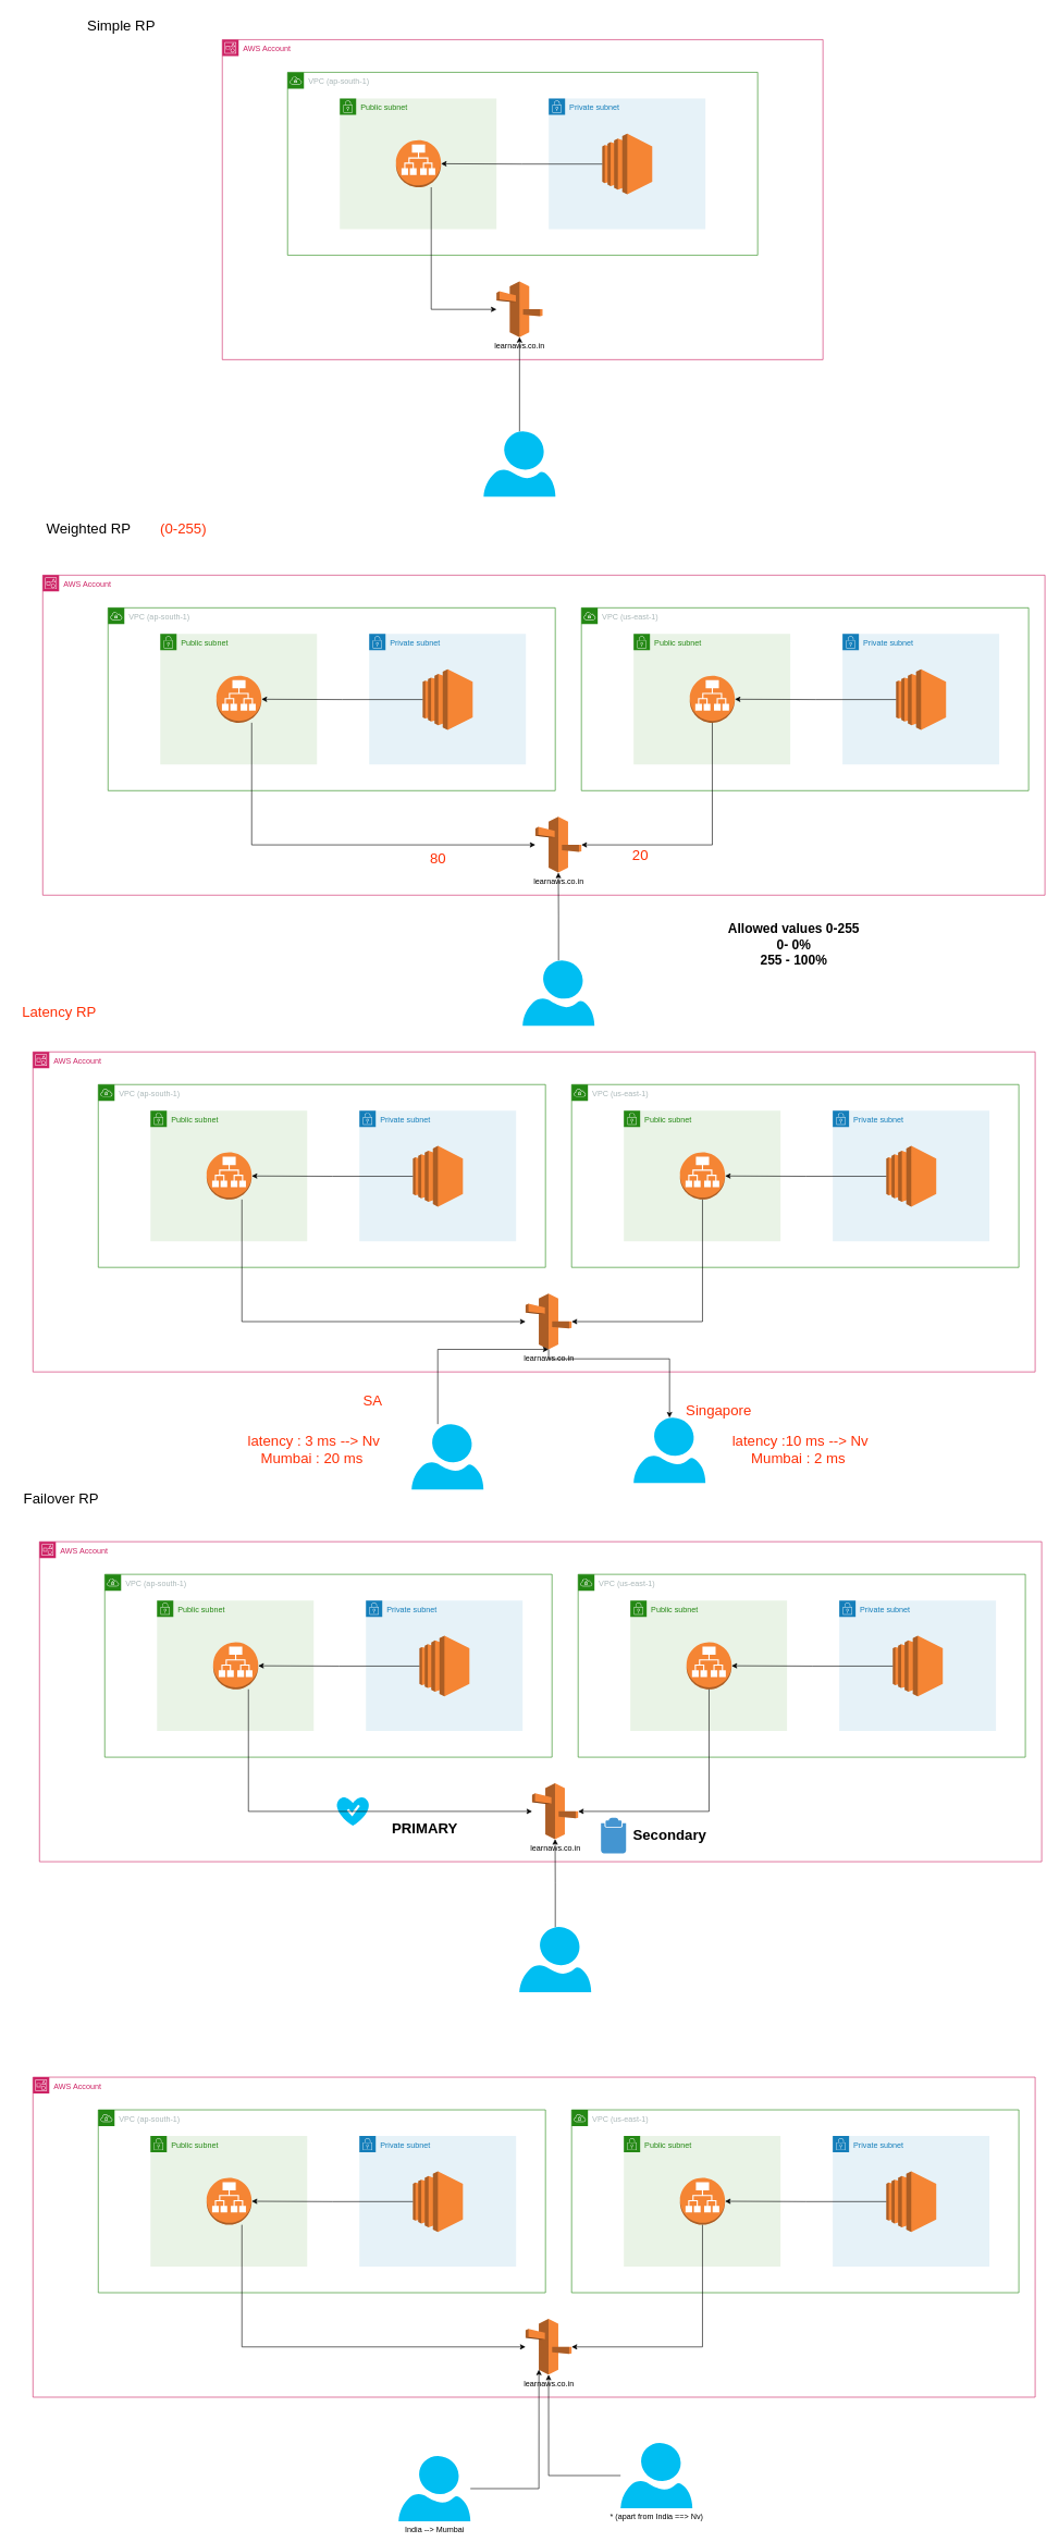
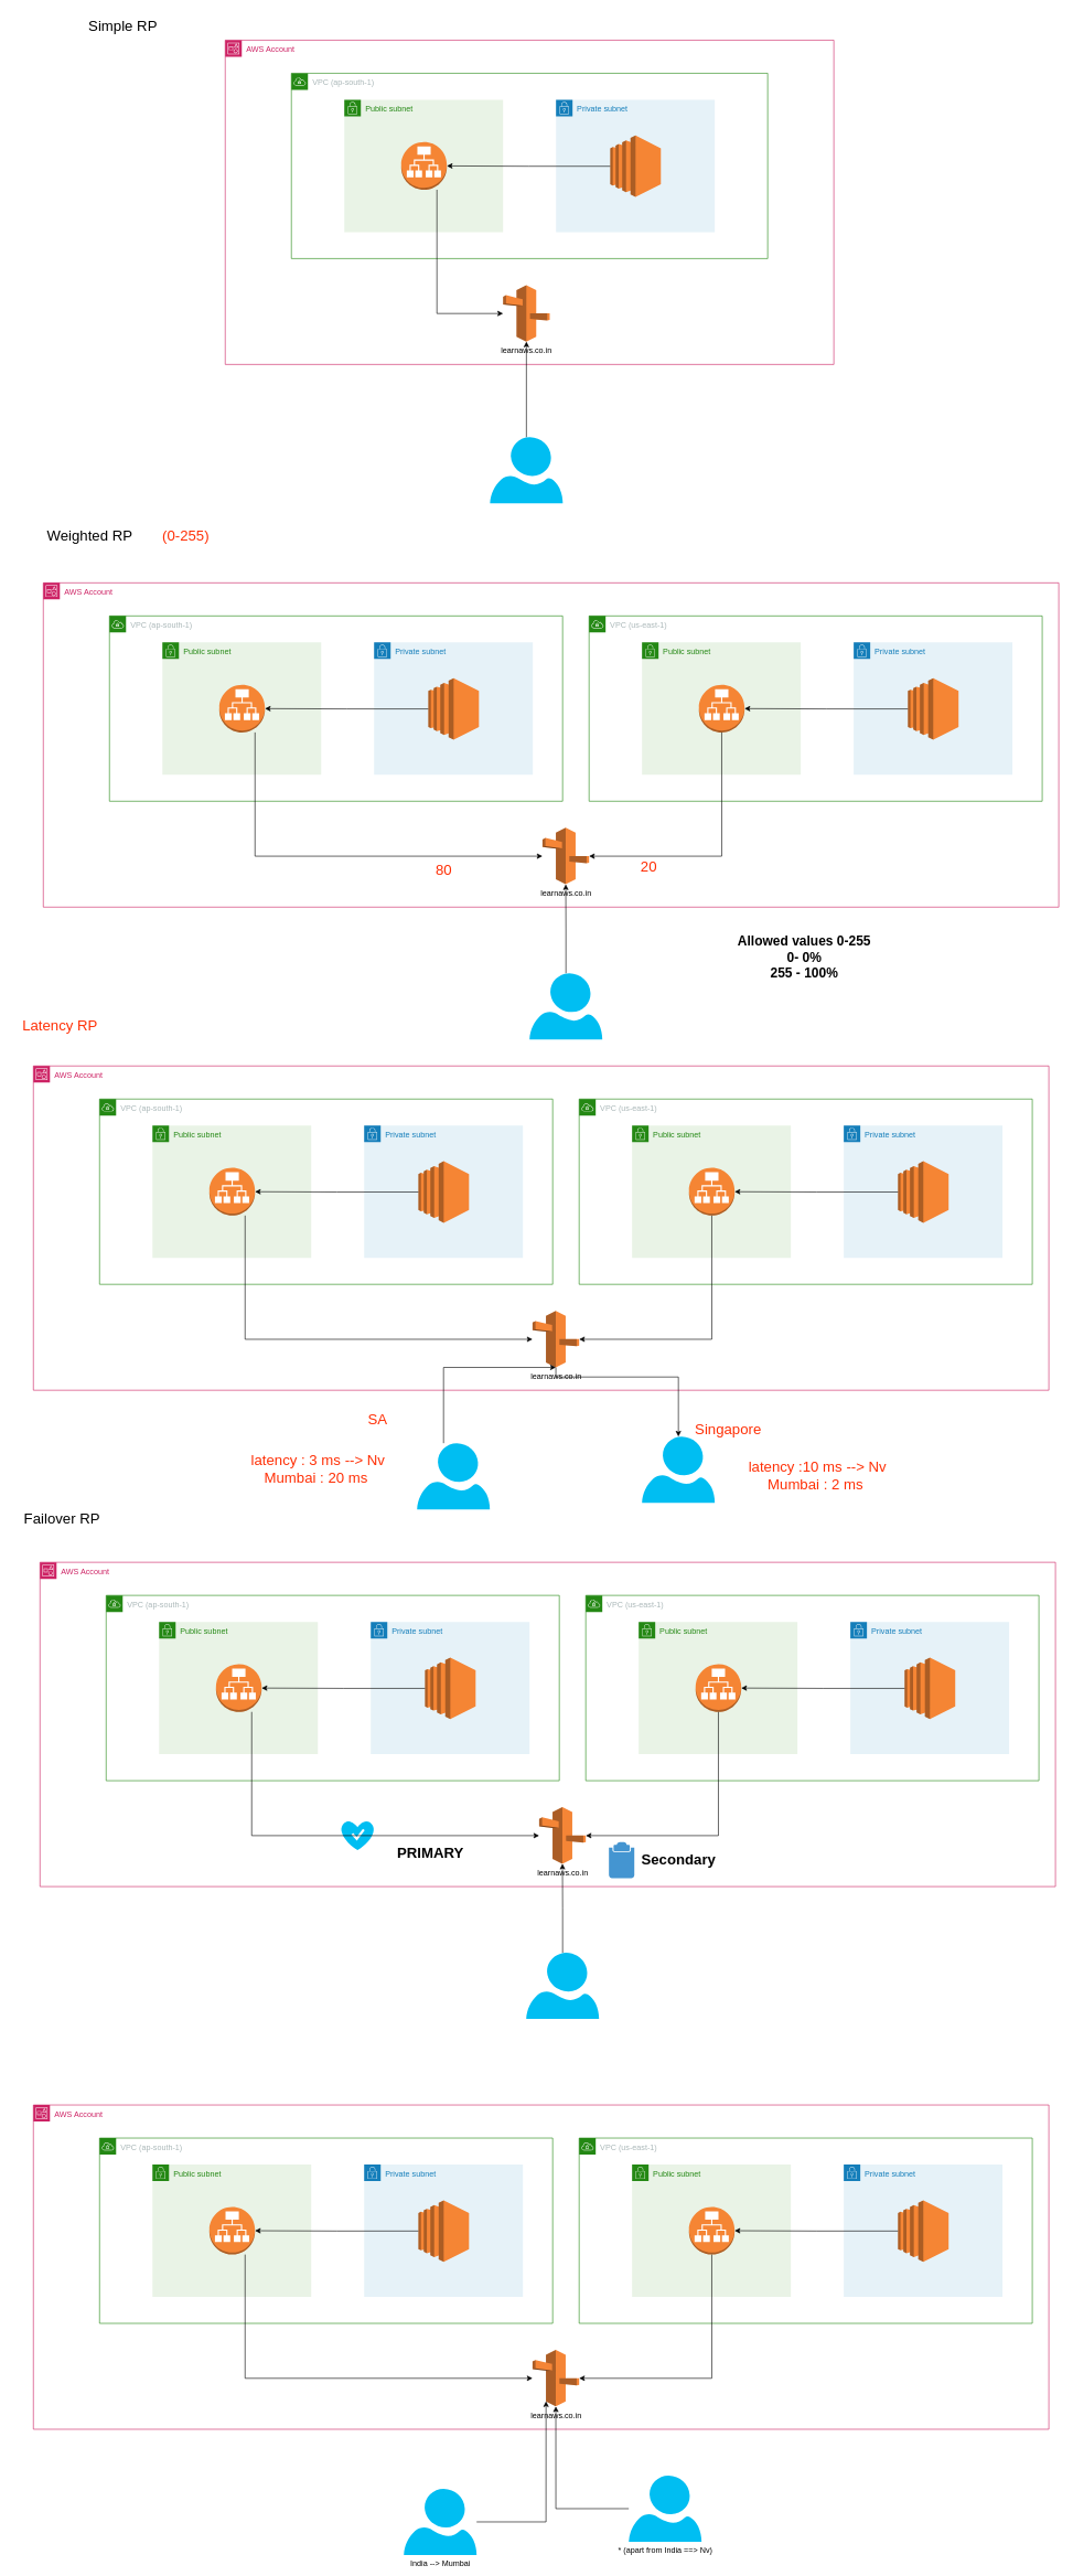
- <mxCell id="104" value="latency :10 ms --&amp;gt; Nv&lt;br&gt;Mumbai : 2 ms&amp;nbsp;" style="text;html=1;align=center;verticalAlign=middle;resizable=0;points=[];autosize=1;strokeColor=none;fillColor=none;fontSize=22;fontColor=#FF2F05;" parent="1" vertex="1"><mxGeometry x="1110" y="2185" width="230" height="70" as="geometry" /></mxCell>
+ <mxCell id="104" value="latency :10 ms --&amp;gt; Nv&lt;br&gt;Mumbai : 2 ms&amp;nbsp;" style="text;html=1;align=center;verticalAlign=middle;resizable=0;points=[];autosize=1;strokeColor=none;fillColor=none;fontSize=22;fontColor=#FF2F05;" parent="1" vertex="1"><mxGeometry x="1120" y="2195" width="230" height="70" as="geometry" /></mxCell>
